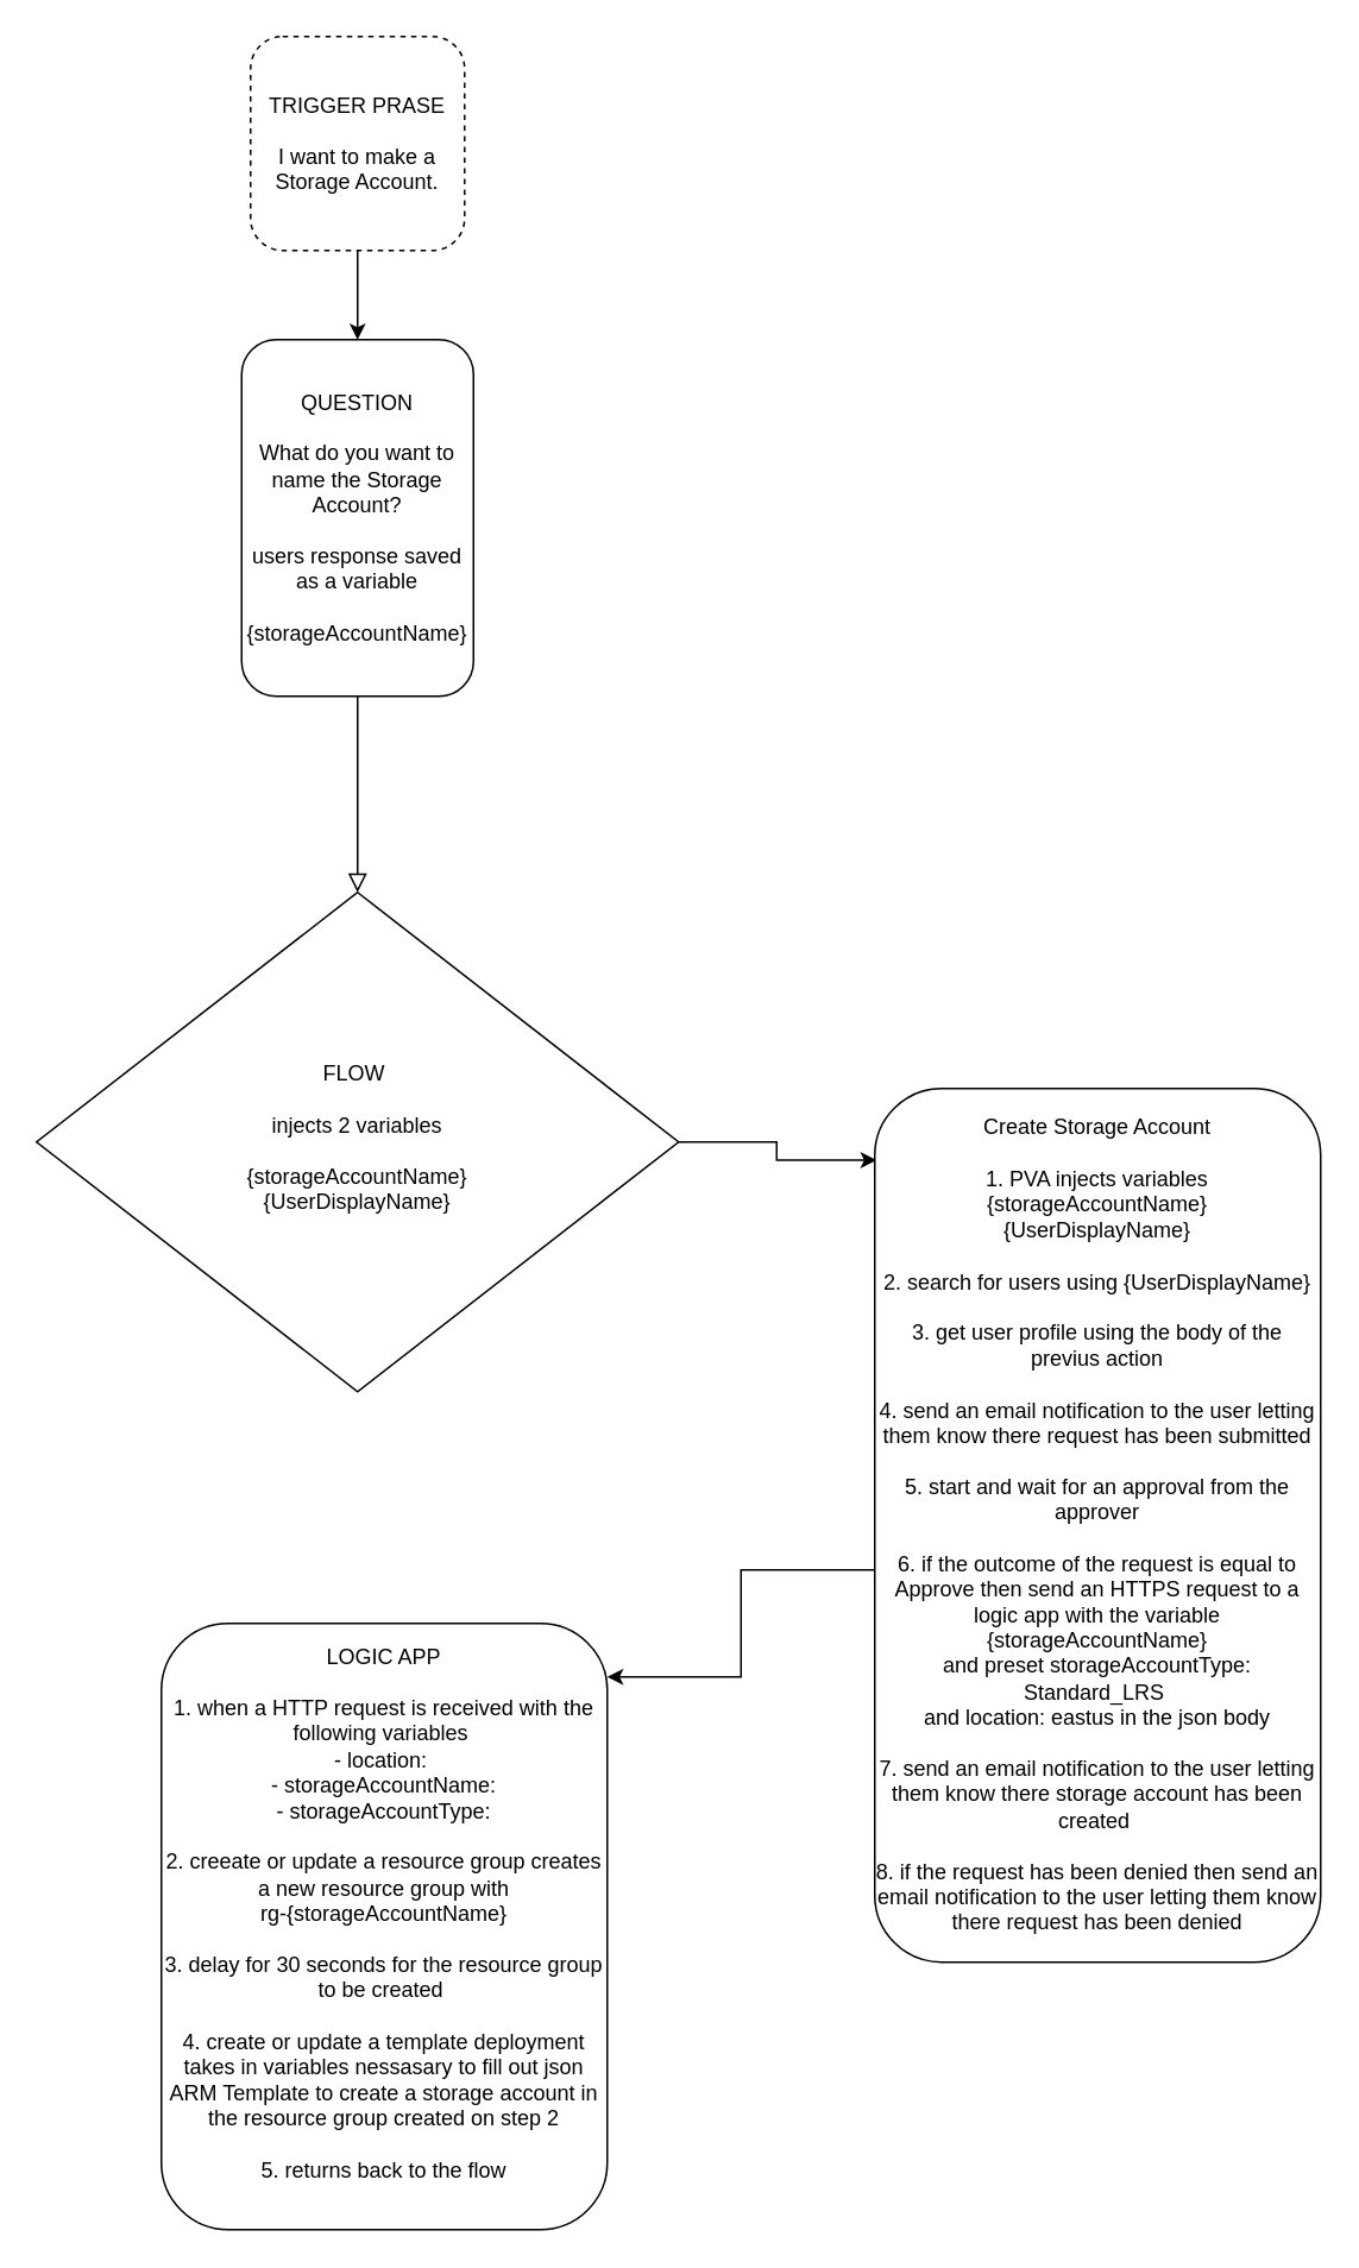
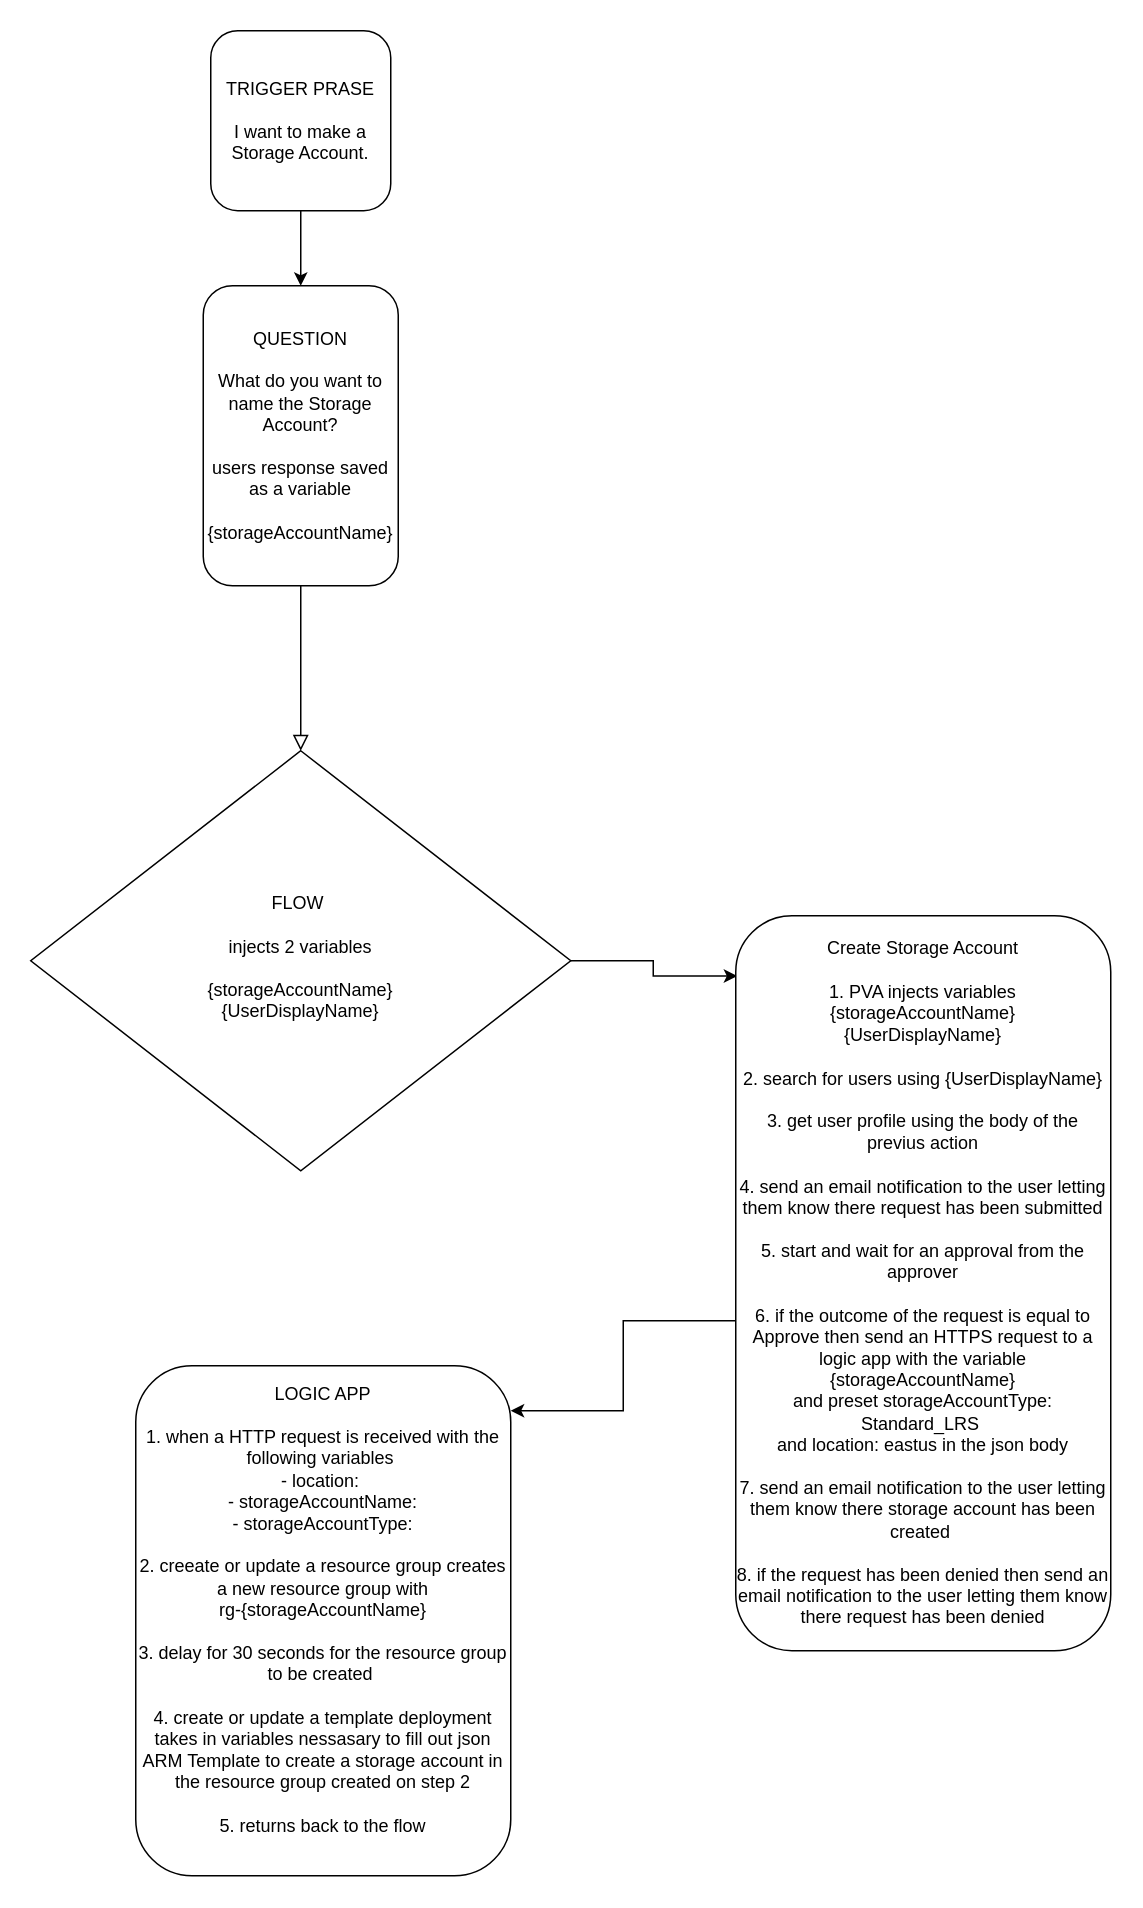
- <mxCell id="9" value="TRIGGER PRASE&lt;br&gt;&lt;br&gt;I want to make a Storage Account." style="rounded=1;whiteSpace=wrap;html=1;fontSize=12;glass=0;strokeWidth=1;shadow=0;dashed=1;" vertex="1" parent="1"><mxGeometry x="140" y="20" width="120" height="120" as="geometry" /></mxCell>
+ <mxCell id="9" value="TRIGGER PRASE&lt;br&gt;&lt;br&gt;I want to make a Storage Account." style="rounded=1;whiteSpace=wrap;html=1;fontSize=12;glass=0;strokeWidth=1;shadow=0;" vertex="1" parent="1"><mxGeometry x="140" y="20" width="120" height="120" as="geometry" /></mxCell>
